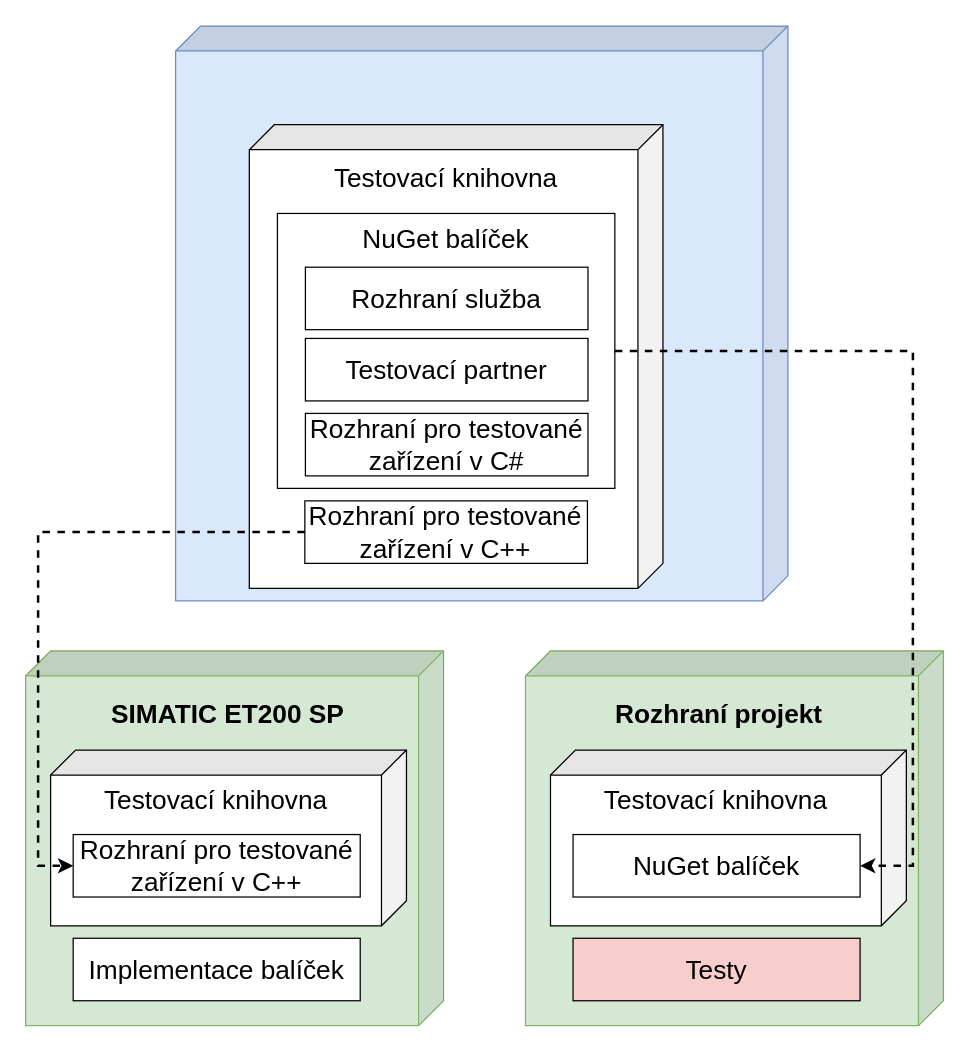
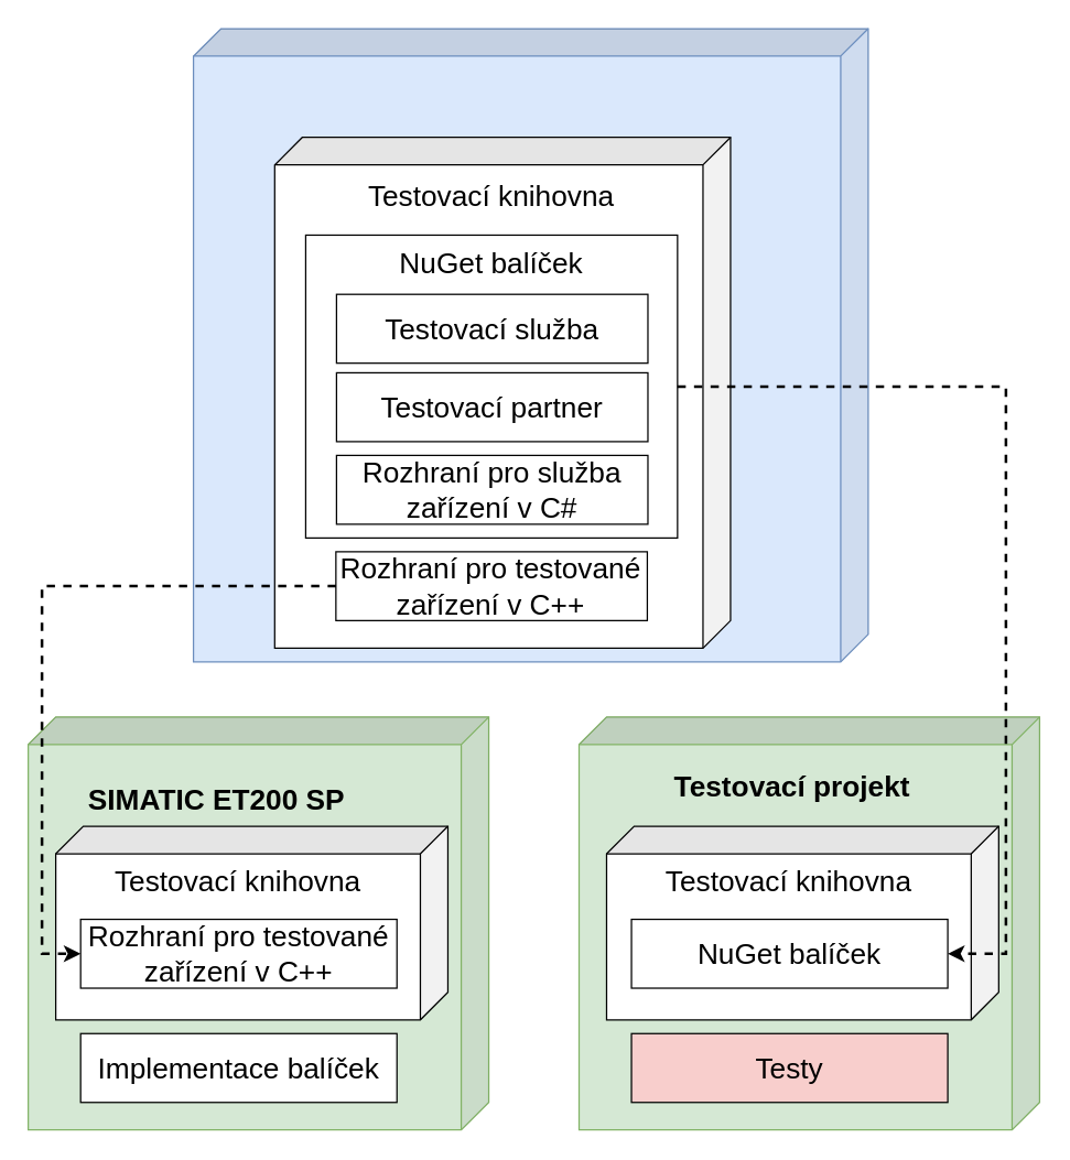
- <mxCell id="13" value="Rozhraní služba" style="rounded=0;whiteSpace=wrap;html=1;fontSize=21;" parent="1" vertex="1"><mxGeometry x="243.88" y="213" width="226.12" height="50" as="geometry" /></mxCell>
+ <mxCell id="13" value="Testovací služba" style="rounded=0;whiteSpace=wrap;html=1;fontSize=21;" parent="1" vertex="1"><mxGeometry x="243.88" y="213" width="226.12" height="50" as="geometry" /></mxCell>
- <mxCell id="24" value="Rozhraní pro testované zařízení v C#" style="rounded=0;whiteSpace=wrap;html=1;fontSize=21;" vertex="1" parent="1"><mxGeometry x="243.88" y="330" width="226.12" height="50" as="geometry" /></mxCell>
+ <mxCell id="24" value="Rozhraní pro služba zařízení v C#" style="rounded=0;whiteSpace=wrap;html=1;fontSize=21;" vertex="1" parent="1"><mxGeometry x="243.88" y="330" width="226.12" height="50" as="geometry" /></mxCell>
- <mxCell id="11" value="&lt;b style=&quot;font-size: 21px&quot;&gt;SIMATIC ET200 SP&lt;/b&gt;" style="text;html=1;strokeColor=none;fillColor=none;align=center;verticalAlign=middle;whiteSpace=wrap;rounded=0;fontSize=21;" parent="1" vertex="1"><mxGeometry x="65.44" y="560" width="233.88" height="20" as="geometry" /></mxCell>
+ <mxCell id="11" value="&lt;b style=&quot;font-size: 21px&quot;&gt;SIMATIC ET200 SP&lt;/b&gt;" style="text;html=1;strokeColor=none;fillColor=none;align=center;verticalAlign=middle;whiteSpace=wrap;rounded=0;fontSize=21;" parent="1" vertex="1"><mxGeometry x="40.44" y="570" width="233.88" height="20" as="geometry" /></mxCell>
- <mxCell id="3" value="&lt;span style=&quot;font-weight: 700&quot;&gt;Rozhraní projekt&lt;/span&gt;" style="text;html=1;strokeColor=none;fillColor=none;align=center;verticalAlign=middle;whiteSpace=wrap;rounded=0;fontSize=21;" vertex="1" parent="1"><mxGeometry x="458.06" y="560" width="233.88" height="20" as="geometry" /></mxCell>
+ <mxCell id="3" value="&lt;span style=&quot;font-weight: 700&quot;&gt;Testovací projekt&lt;/span&gt;" style="text;html=1;strokeColor=none;fillColor=none;align=center;verticalAlign=middle;whiteSpace=wrap;rounded=0;fontSize=21;" vertex="1" parent="1"><mxGeometry x="458.06" y="560" width="233.88" height="20" as="geometry" /></mxCell>
